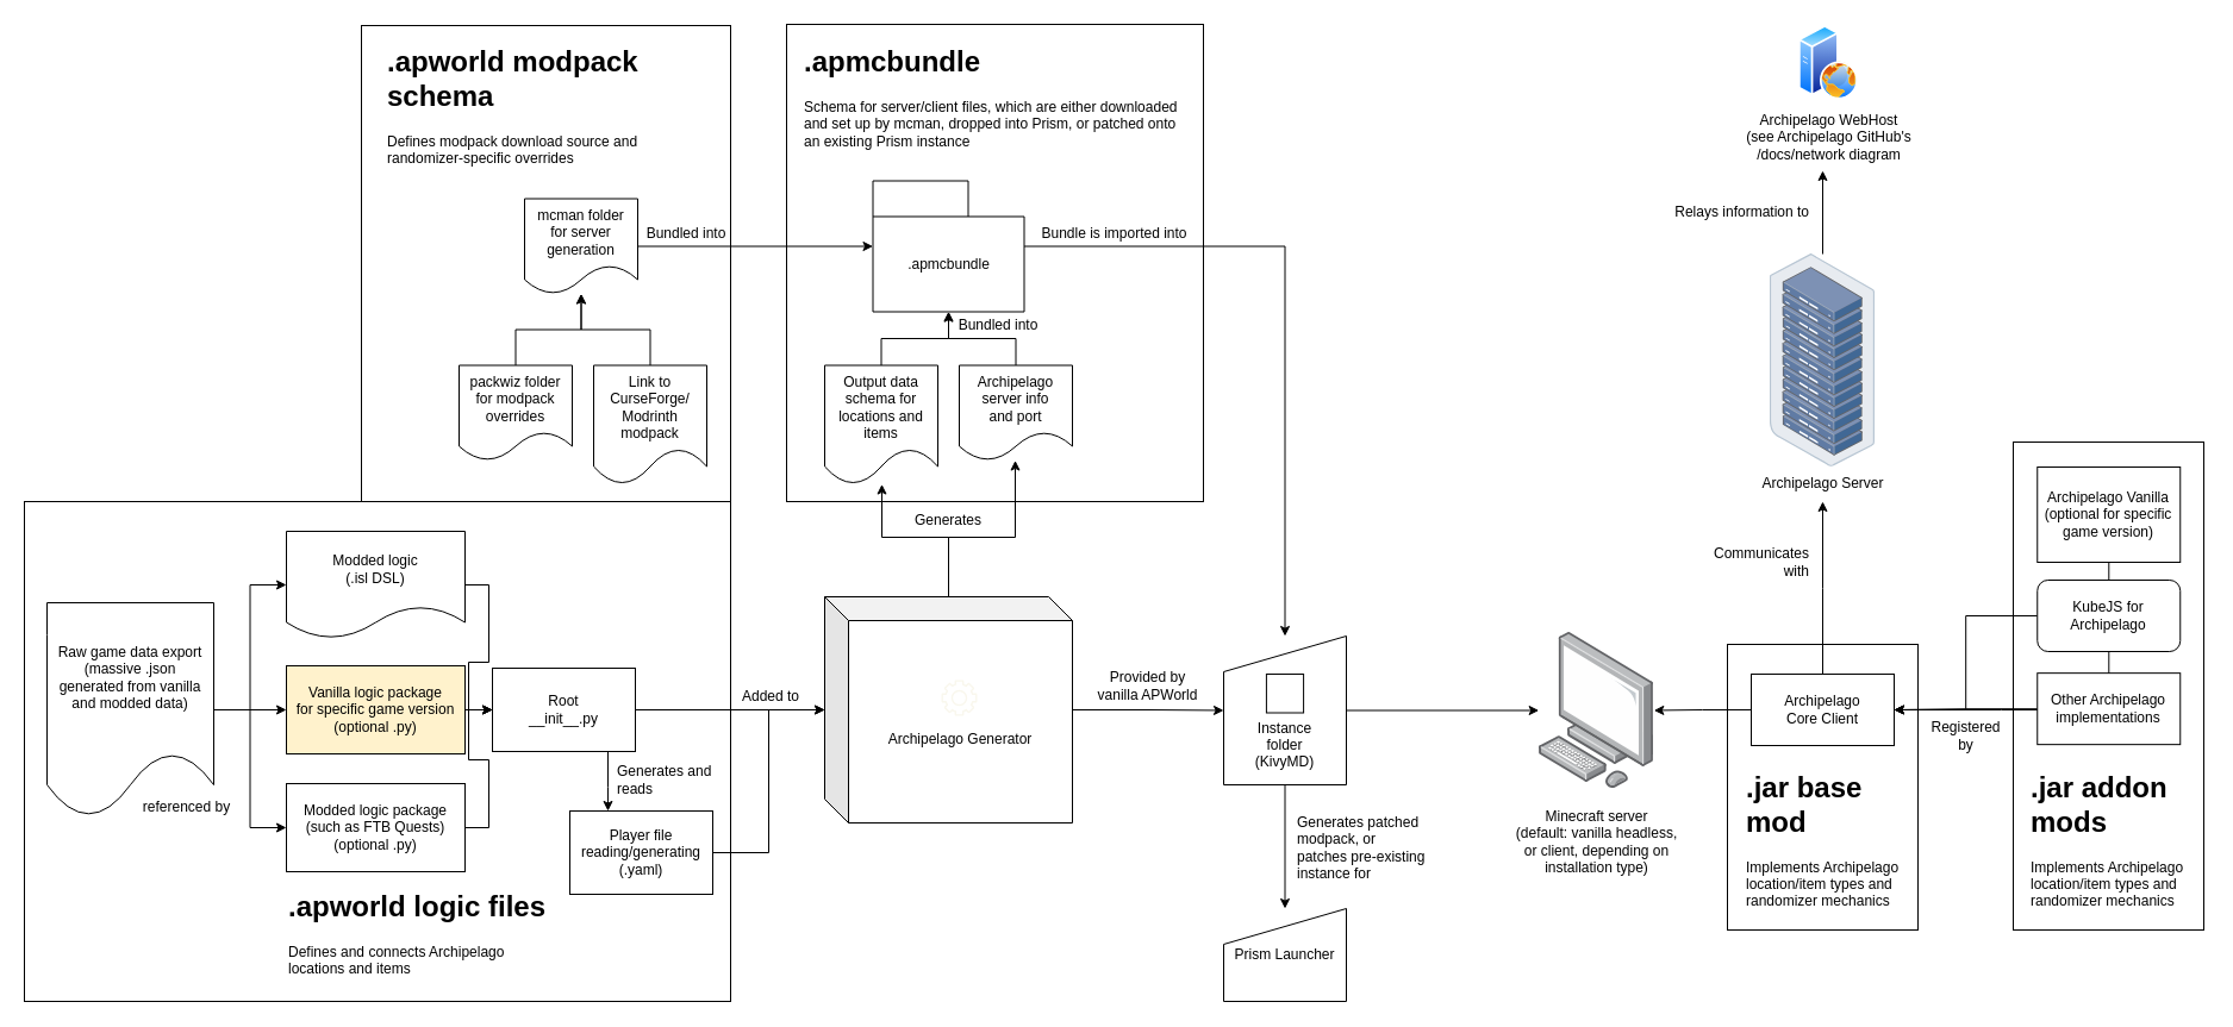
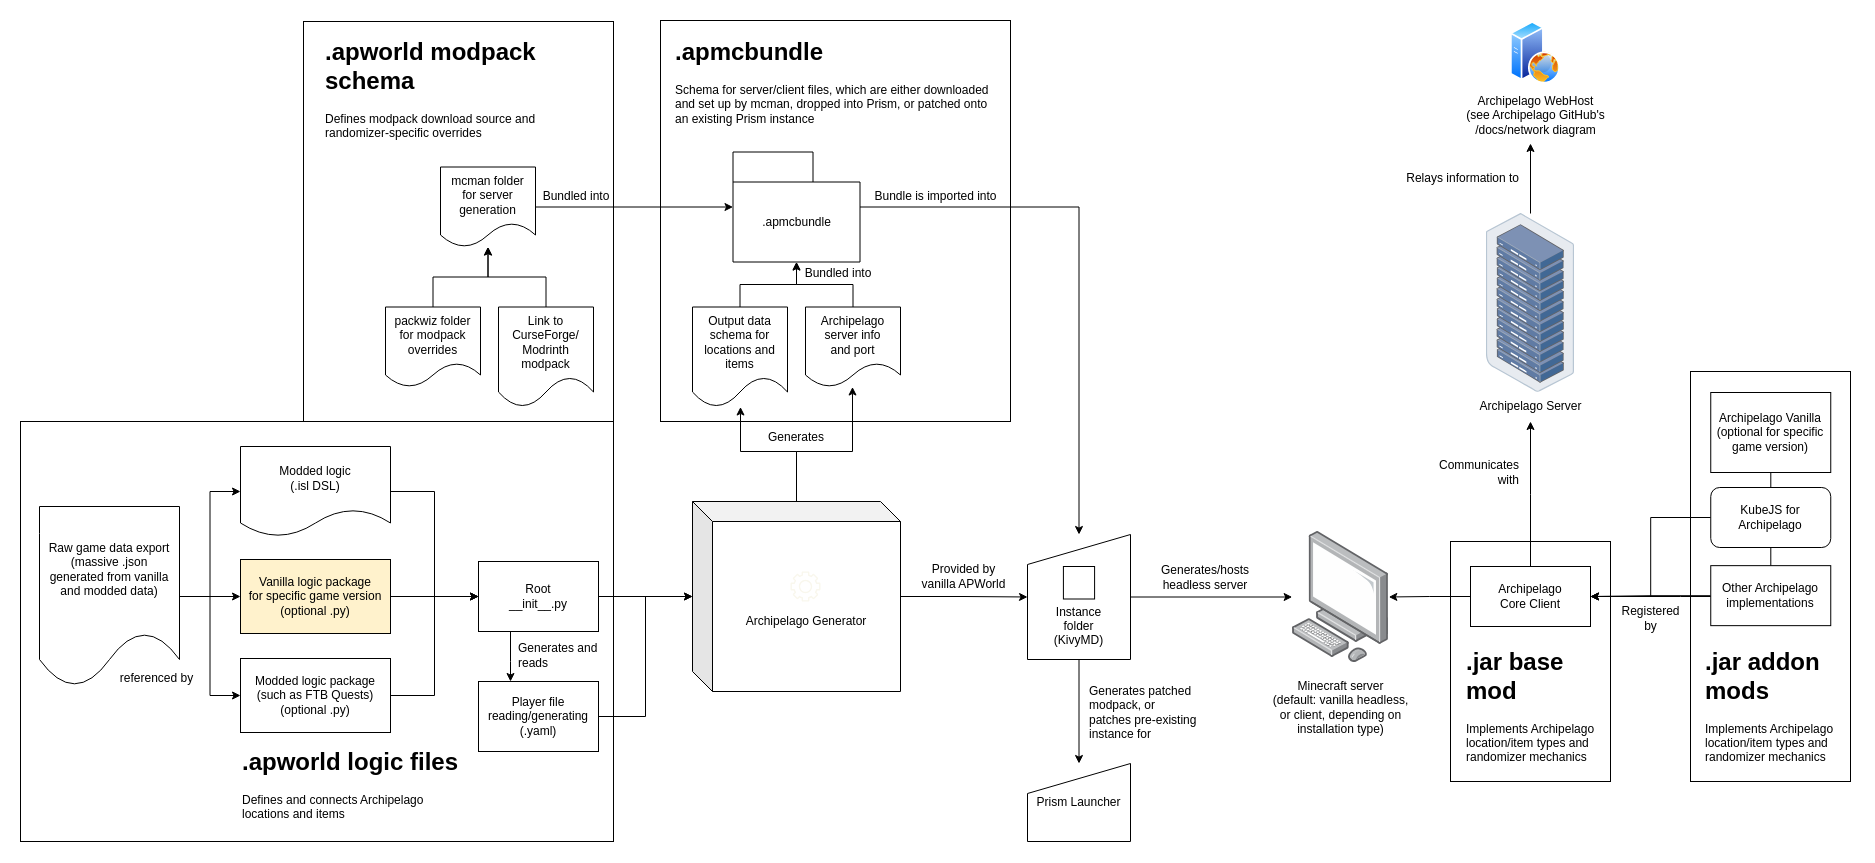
+ <mxCell id="14" value="&lt;div&gt;Generates/hosts&lt;/div&gt;&lt;div&gt;&lt;span style=&quot;background-color: transparent; color: light-dark(rgb(0, 0, 0), rgb(255, 255, 255));&quot;&gt;headless server&lt;/span&gt;&lt;/div&gt;" style="text;html=1;align=center;verticalAlign=middle;whiteSpace=wrap;rounded=0;" parent="1" vertex="1"><mxGeometry x="1150" y="557" width="110" height="40" as="geometry" /></mxCell>
- <mxCell id="55" value="Added to" style="text;html=1;align=center;verticalAlign=middle;whiteSpace=wrap;rounded=0;" parent="1" vertex="1"><mxGeometry x="617" y="570" width="60" height="30" as="geometry" /></mxCell>
- <mxCell id="37" value="Root&#10;__init__.py" style="rounded=0;whiteSpace=wrap;html=1;" parent="1" vertex="1"><mxGeometry x="413" y="561" width="120" height="70" as="geometry" /></mxCell>
+ <mxCell id="37" value="Root&#10;__init__.py" style="rounded=0;whiteSpace=wrap;html=1;" parent="1" vertex="1"><mxGeometry x="478" y="561" width="120" height="70" as="geometry" /></mxCell>
